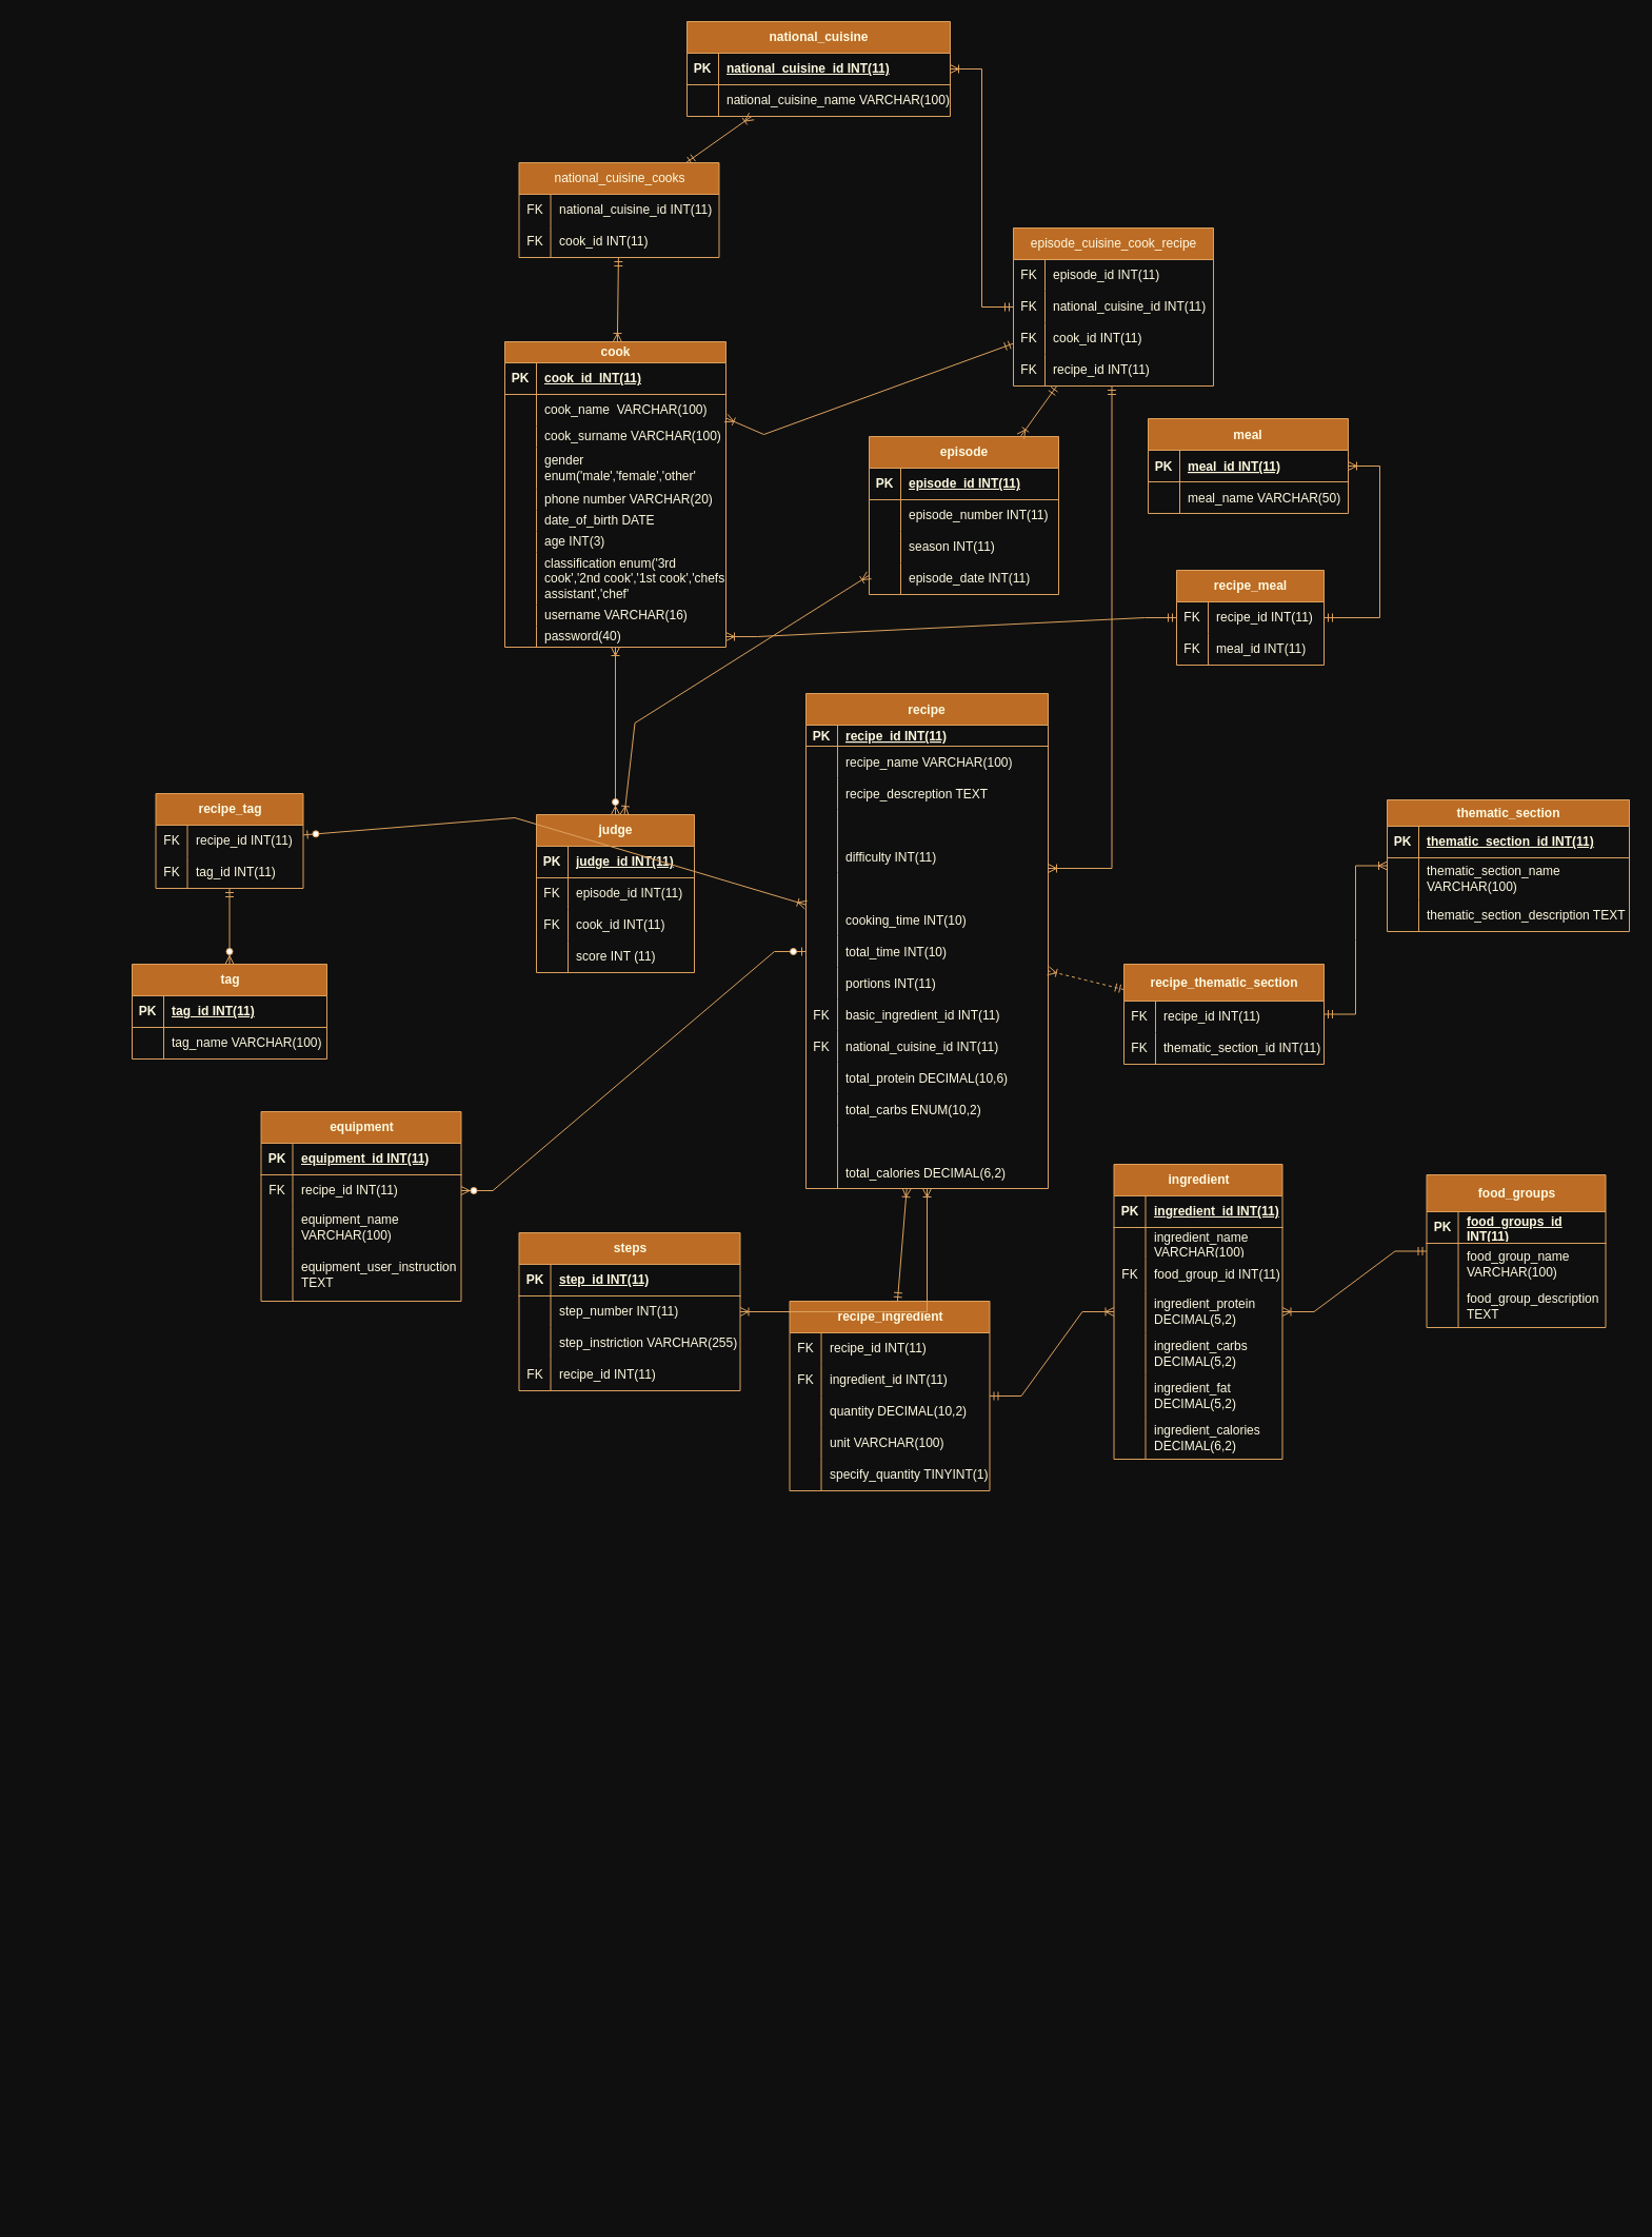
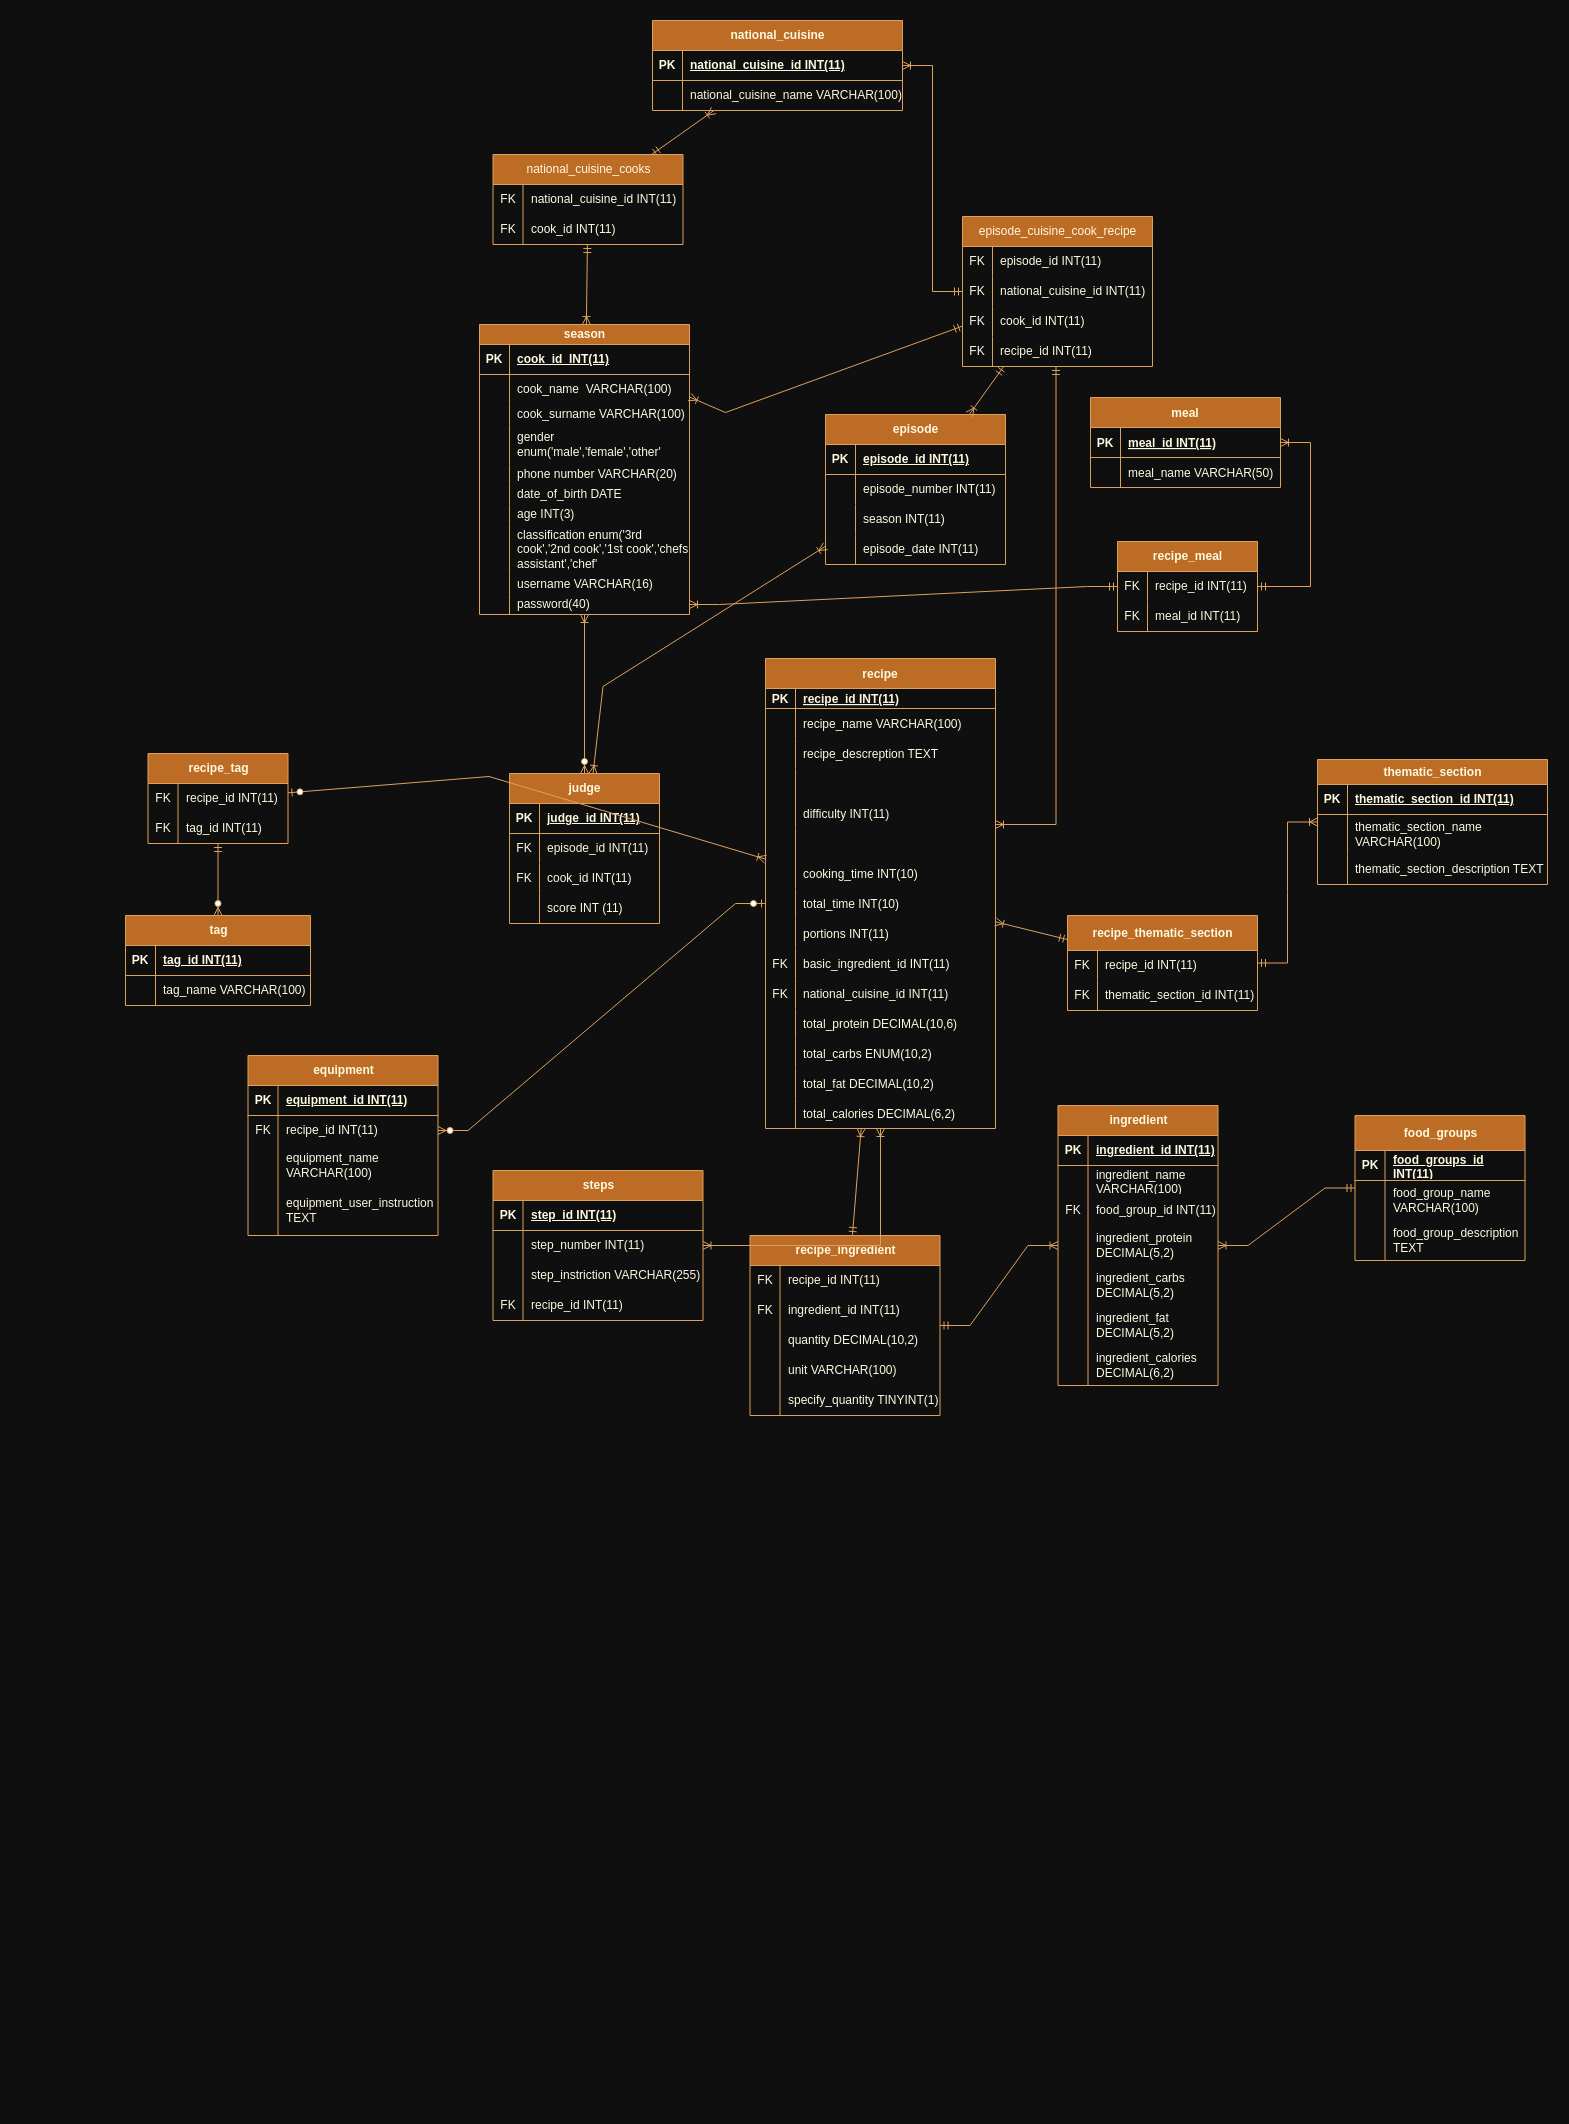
- <mxCell id="139" value="cook" style="shape=table;startSize=20;container=1;collapsible=1;childLayout=tableLayout;fixedRows=1;rowLines=0;fontStyle=1;align=center;resizeLast=1;html=1;fontColor=#FEFAE0;labelBackgroundColor=none;fillColor=#BC6C25;strokeColor=#DDA15E;" parent="1" vertex="1"><mxGeometry x="479" y="324" width="210" height="290" as="geometry" /></mxCell>
+ <mxCell id="139" value="season" style="shape=table;startSize=20;container=1;collapsible=1;childLayout=tableLayout;fixedRows=1;rowLines=0;fontStyle=1;align=center;resizeLast=1;html=1;fontColor=#FEFAE0;labelBackgroundColor=none;fillColor=#BC6C25;strokeColor=#DDA15E;" parent="1" vertex="1"><mxGeometry x="479" y="324" width="210" height="290" as="geometry" /></mxCell>
- <mxCell id="258" value="" style="fontSize=12;html=1;endArrow=ERoneToMany;startArrow=ERmandOne;rounded=0;fontColor=default;labelBackgroundColor=none;strokeColor=#DDA15E;dashed=1;" parent="1" source="243" target="9" edge="1"><mxGeometry width="100" height="100" relative="1" as="geometry"><mxPoint x="1747.5" y="628" as="sourcePoint" /><mxPoint x="1847.5" y="528" as="targetPoint" /></mxGeometry></mxCell>
+ <mxCell id="258" value="" style="fontSize=12;html=1;endArrow=ERoneToMany;startArrow=ERmandOne;rounded=0;fontColor=default;labelBackgroundColor=none;strokeColor=#DDA15E;" parent="1" source="243" target="9" edge="1"><mxGeometry width="100" height="100" relative="1" as="geometry"><mxPoint x="1747.5" y="628" as="sourcePoint" /><mxPoint x="1847.5" y="528" as="targetPoint" /></mxGeometry></mxCell>
+ <mxCell id="49" value="total_fat DECIMAL(10,2)" style="shape=partialRectangle;overflow=hidden;connectable=0;fillColor=none;top=0;left=0;bottom=0;right=0;align=left;spacingLeft=6;fontColor=#FEFAE0;labelBackgroundColor=none;strokeColor=#DDA15E;" parent="47" vertex="1"><mxGeometry x="30" width="200" height="30" as="geometry"><mxRectangle width="200" height="30" as="alternateBounds" /></mxGeometry></mxCell>
